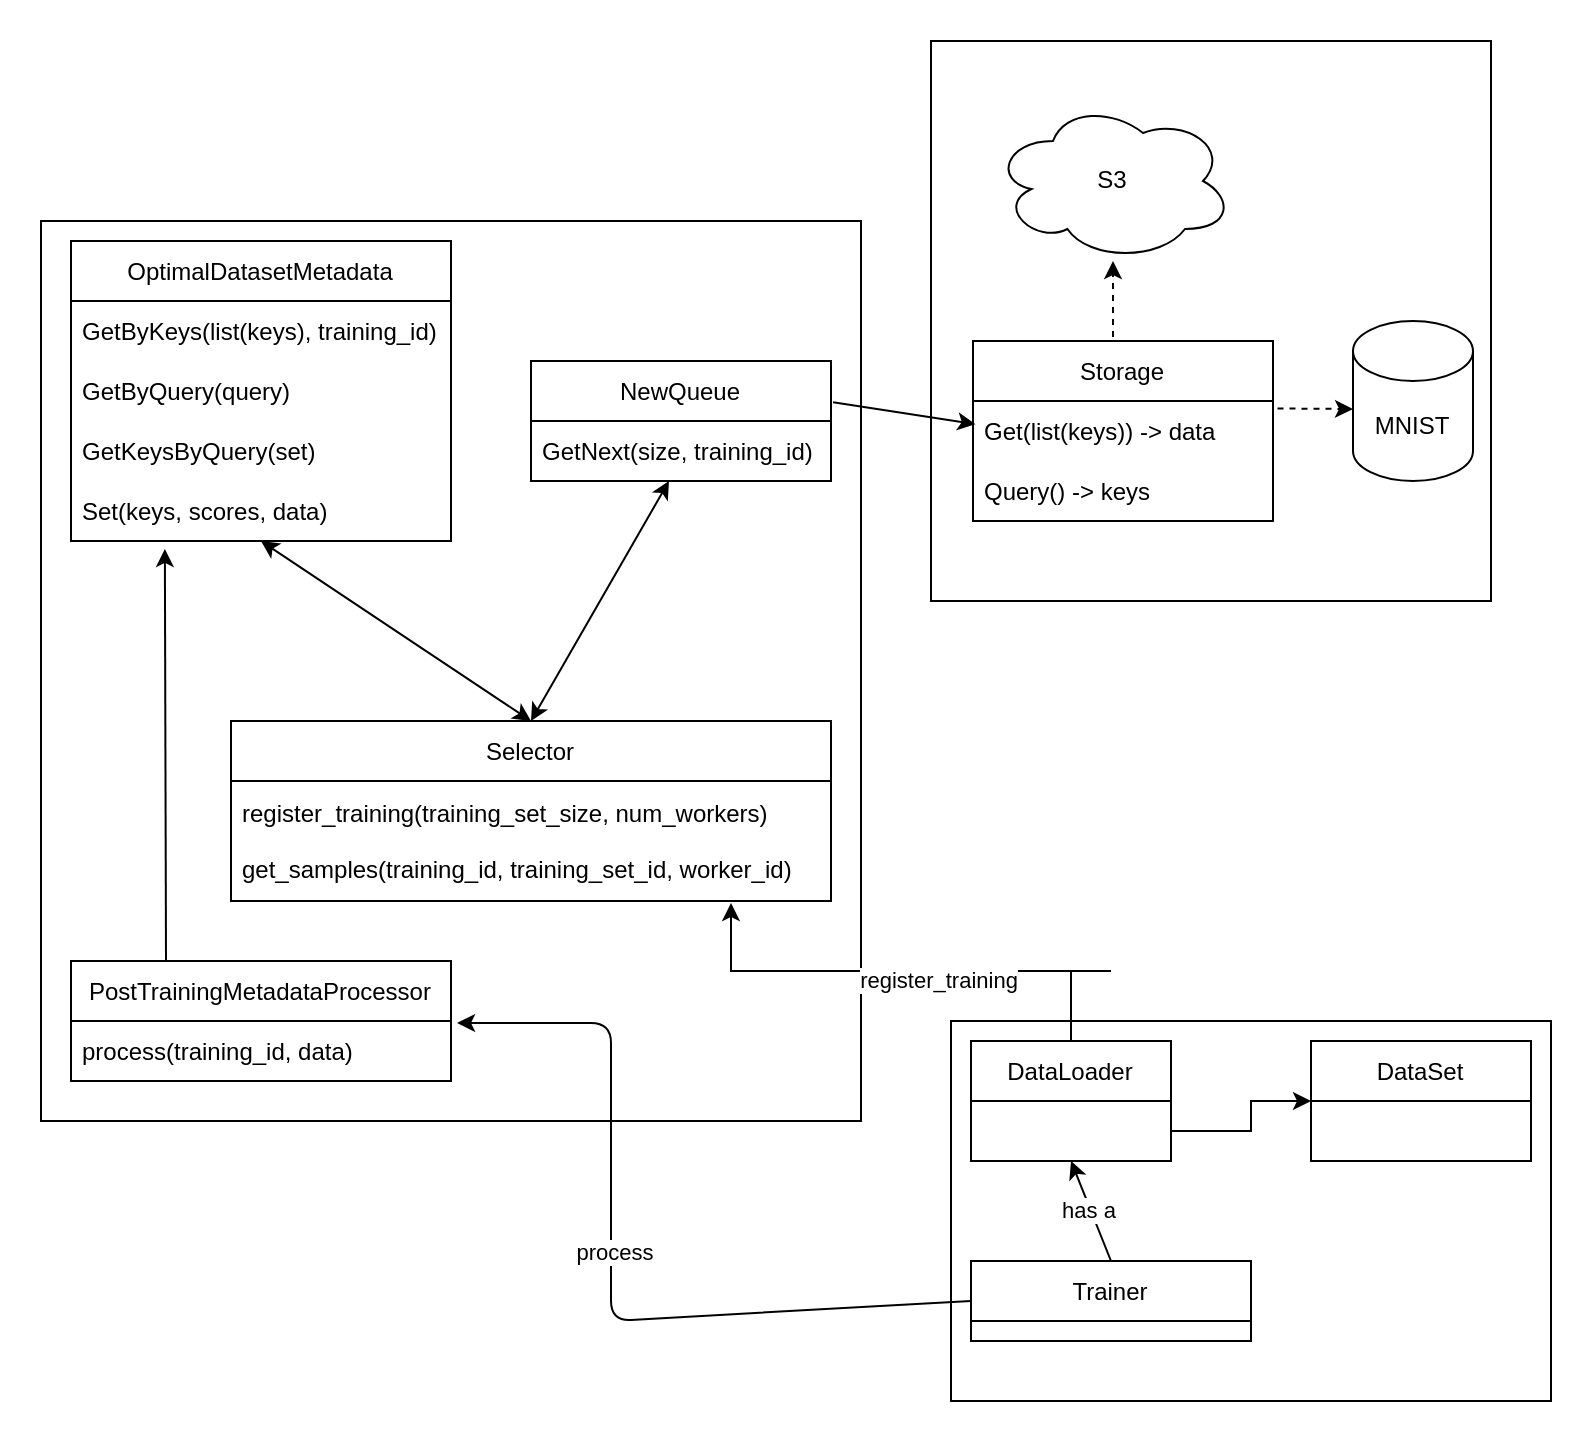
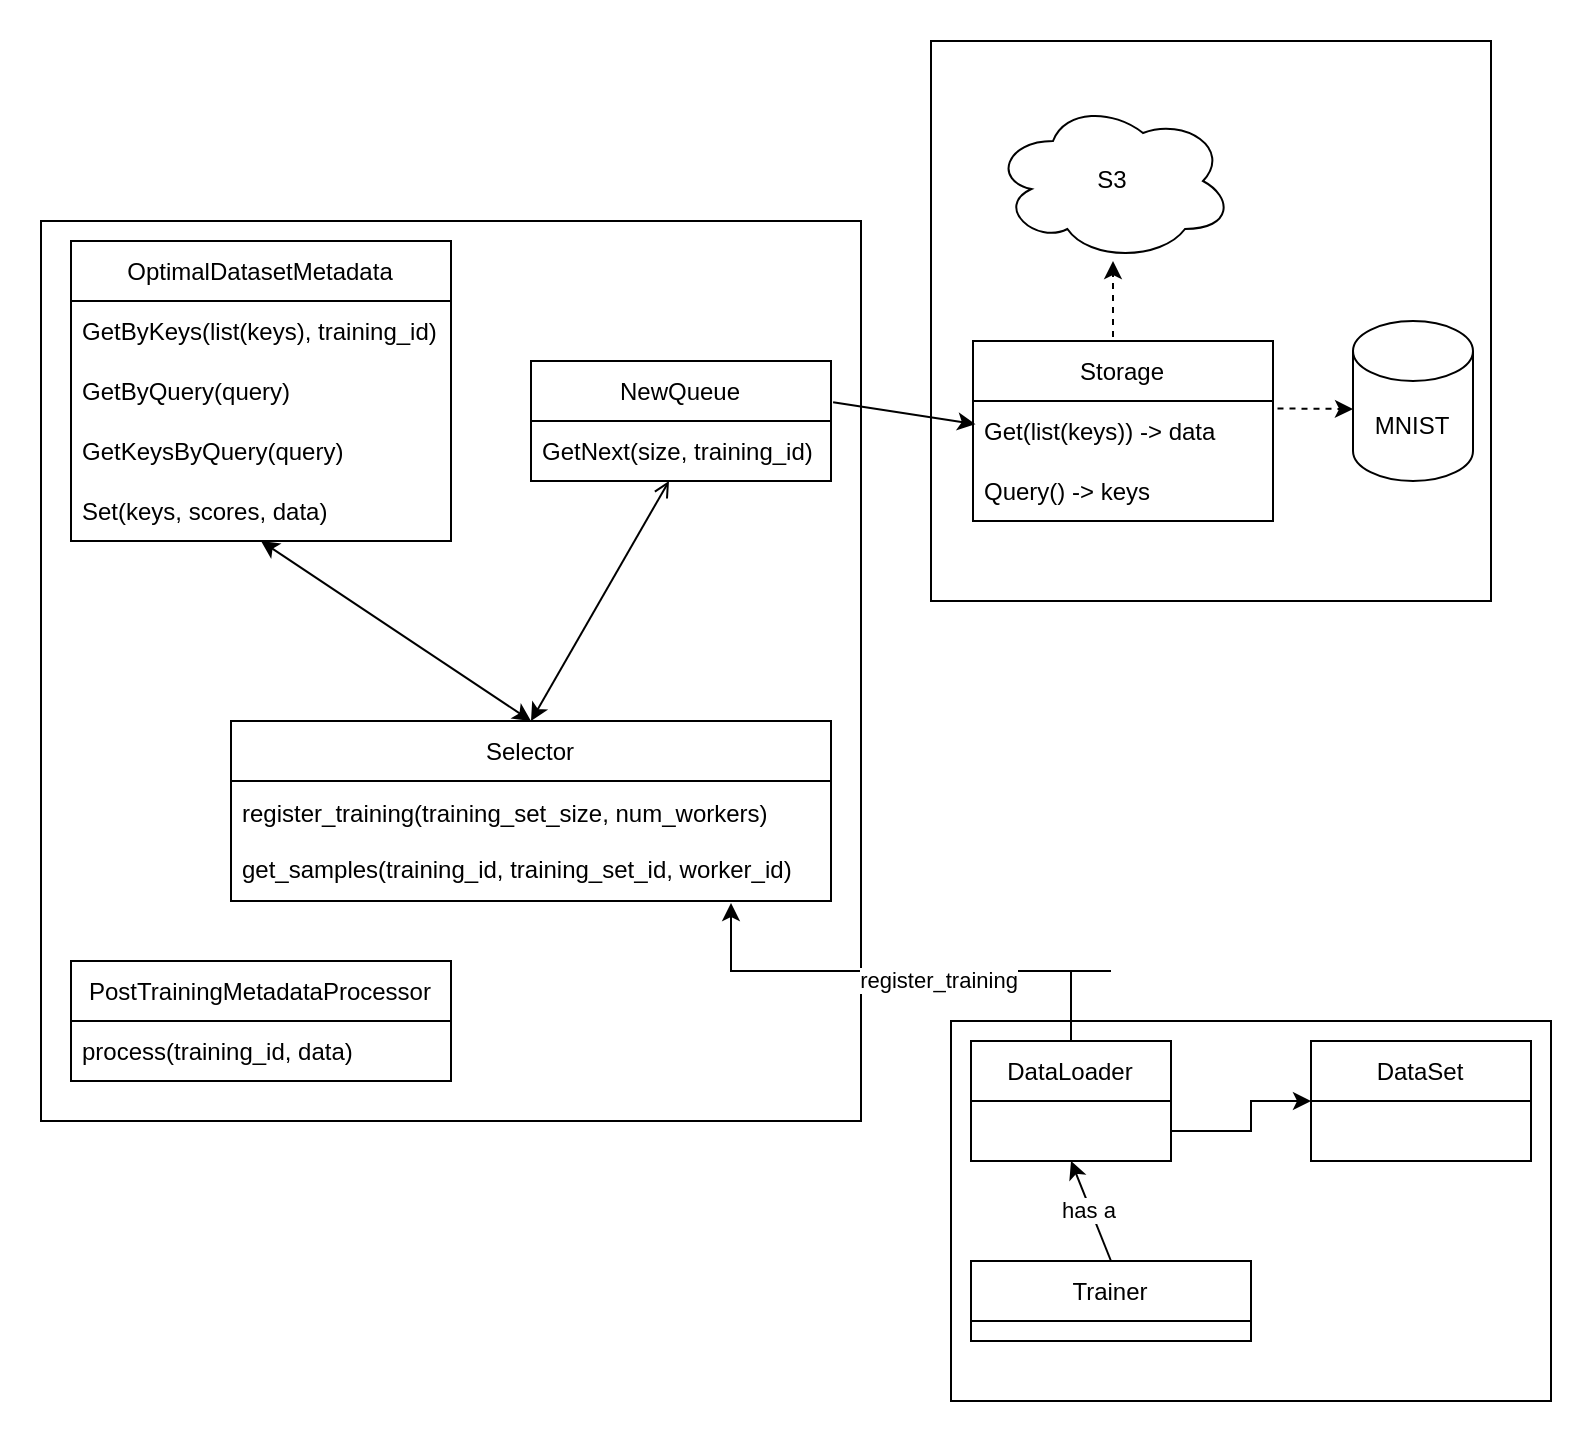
- <mxCell id="11" value="GetKeysByQuery(set)" style="text;strokeColor=none;fillColor=none;align=left;verticalAlign=middle;spacingLeft=4;spacingRight=4;overflow=hidden;points=[[0,0.5],[1,0.5]];portConstraint=eastwest;rotatable=0;" parent="8" vertex="1"><mxGeometry y="90" width="190" height="30" as="geometry" /></mxCell>
+ <mxCell id="11" value="GetKeysByQuery(query)" style="text;strokeColor=none;fillColor=none;align=left;verticalAlign=middle;spacingLeft=4;spacingRight=4;overflow=hidden;points=[[0,0.5],[1,0.5]];portConstraint=eastwest;rotatable=0;" parent="8" vertex="1"><mxGeometry y="90" width="190" height="30" as="geometry" /></mxCell>
- <mxCell id="15" value="" style="endArrow=classic;startArrow=classic;html=1;exitX=0.5;exitY=0;exitDx=0;exitDy=0;entryX=0.46;entryY=1;entryDx=0;entryDy=0;entryPerimeter=0;" parent="1" source="13" edge="1" target="7"><mxGeometry width="50" height="50" relative="1" as="geometry"><mxPoint x="315" y="360" as="sourcePoint" /><mxPoint x="335" y="270" as="targetPoint" /></mxGeometry></mxCell>
+ <mxCell id="15" value="" style="endArrow=open;startArrow=classic;html=1;exitX=0.5;exitY=0;exitDx=0;exitDy=0;entryX=0.46;entryY=1;entryDx=0;entryDy=0;entryPerimeter=0;" parent="1" source="13" edge="1" target="7"><mxGeometry width="50" height="50" relative="1" as="geometry"><mxPoint x="315" y="360" as="sourcePoint" /><mxPoint x="335" y="270" as="targetPoint" /></mxGeometry></mxCell>
- <mxCell id="29" style="edgeStyle=none;html=1;exitX=0.25;exitY=0;exitDx=0;exitDy=0;entryX=0.247;entryY=1.133;entryDx=0;entryDy=0;entryPerimeter=0;" parent="1" source="30" target="12" edge="1"><mxGeometry relative="1" as="geometry" /></mxCell>
- <mxCell id="26" style="edgeStyle=none;html=1;exitX=0;exitY=0.5;exitDx=0;exitDy=0;entryX=1.016;entryY=0.033;entryDx=0;entryDy=0;entryPerimeter=0;" parent="1" source="28" target="31" edge="1"><mxGeometry relative="1" as="geometry"><Array as="points"><mxPoint x="305" y="660" /><mxPoint x="305" y="511" /></Array></mxGeometry></mxCell>
- <mxCell id="27" value="process" style="edgeLabel;html=1;align=center;verticalAlign=middle;resizable=0;points=[];" parent="26" vertex="1" connectable="0"><mxGeometry x="0.059" y="-1" relative="1" as="geometry"><mxPoint as="offset" /></mxGeometry></mxCell>
